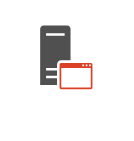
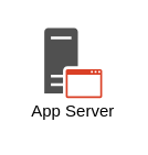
+ <mxCell id="4" value="App Server" style="text;html=1;strokeColor=none;fillColor=none;align=center;verticalAlign=middle;whiteSpace=wrap;rounded=0;" vertex="1" parent="2"><mxGeometry y="51" width="64.75" height="20" as="geometry" /></mxCell>
